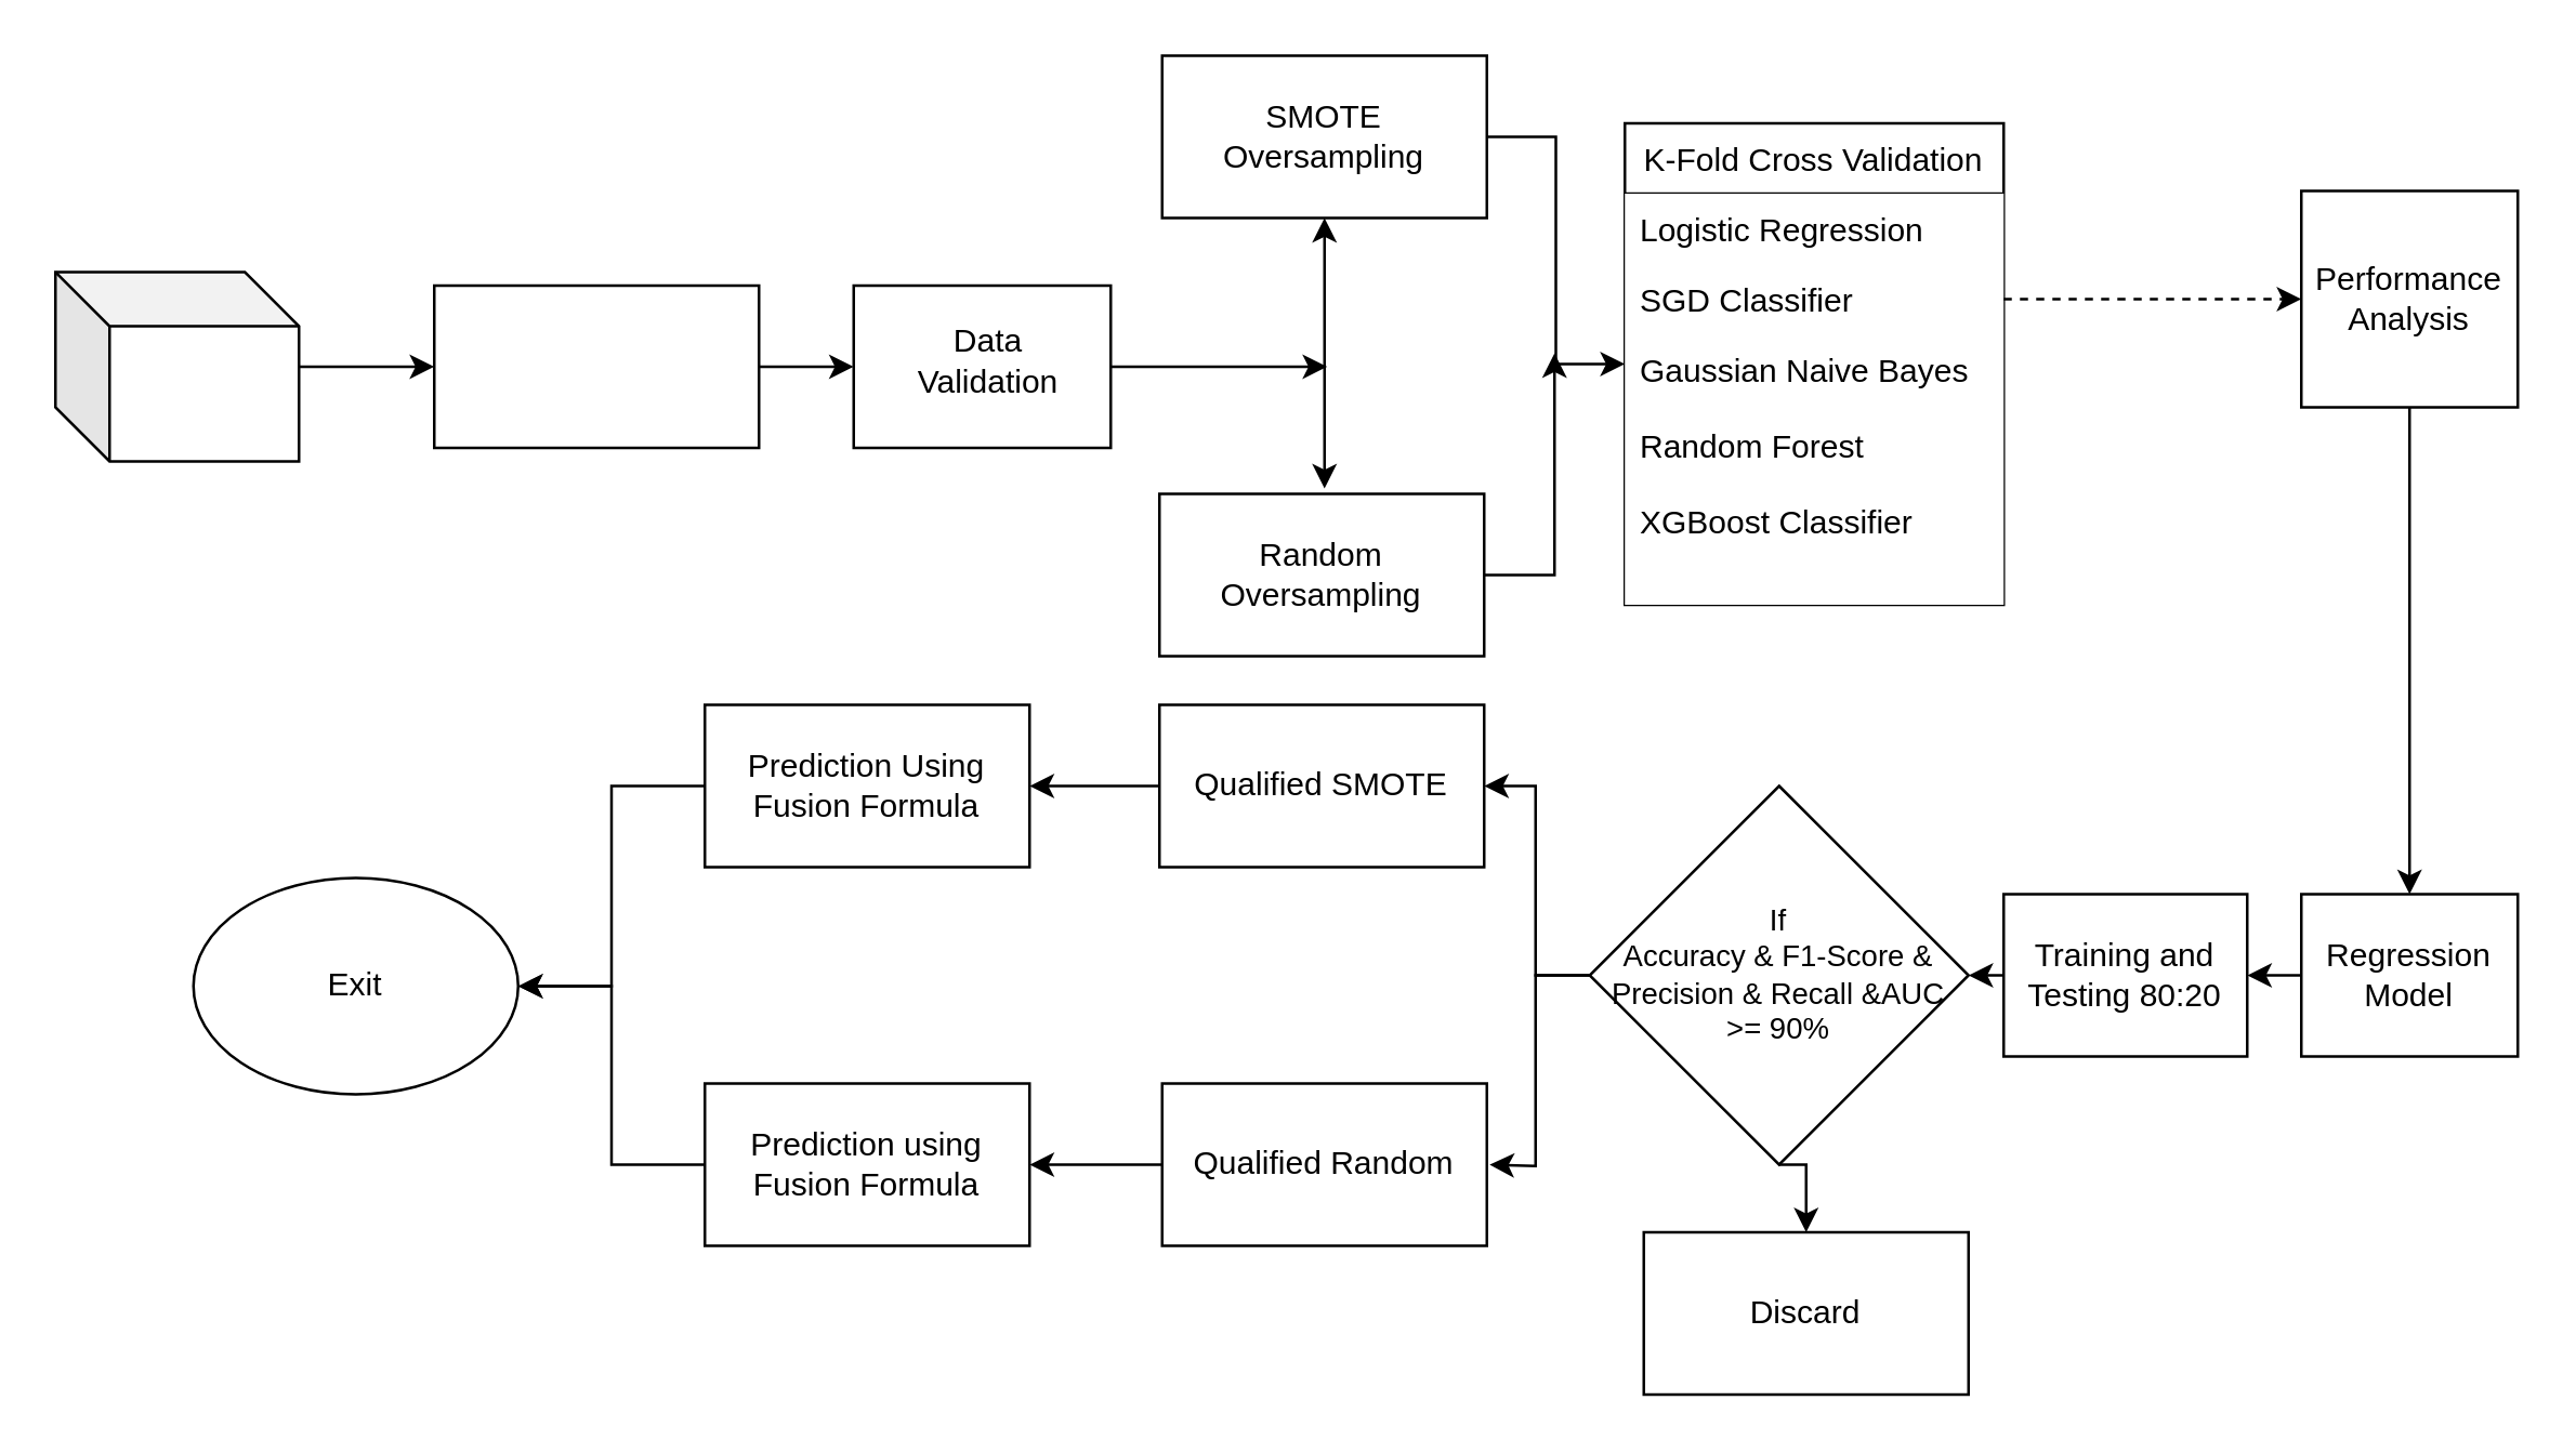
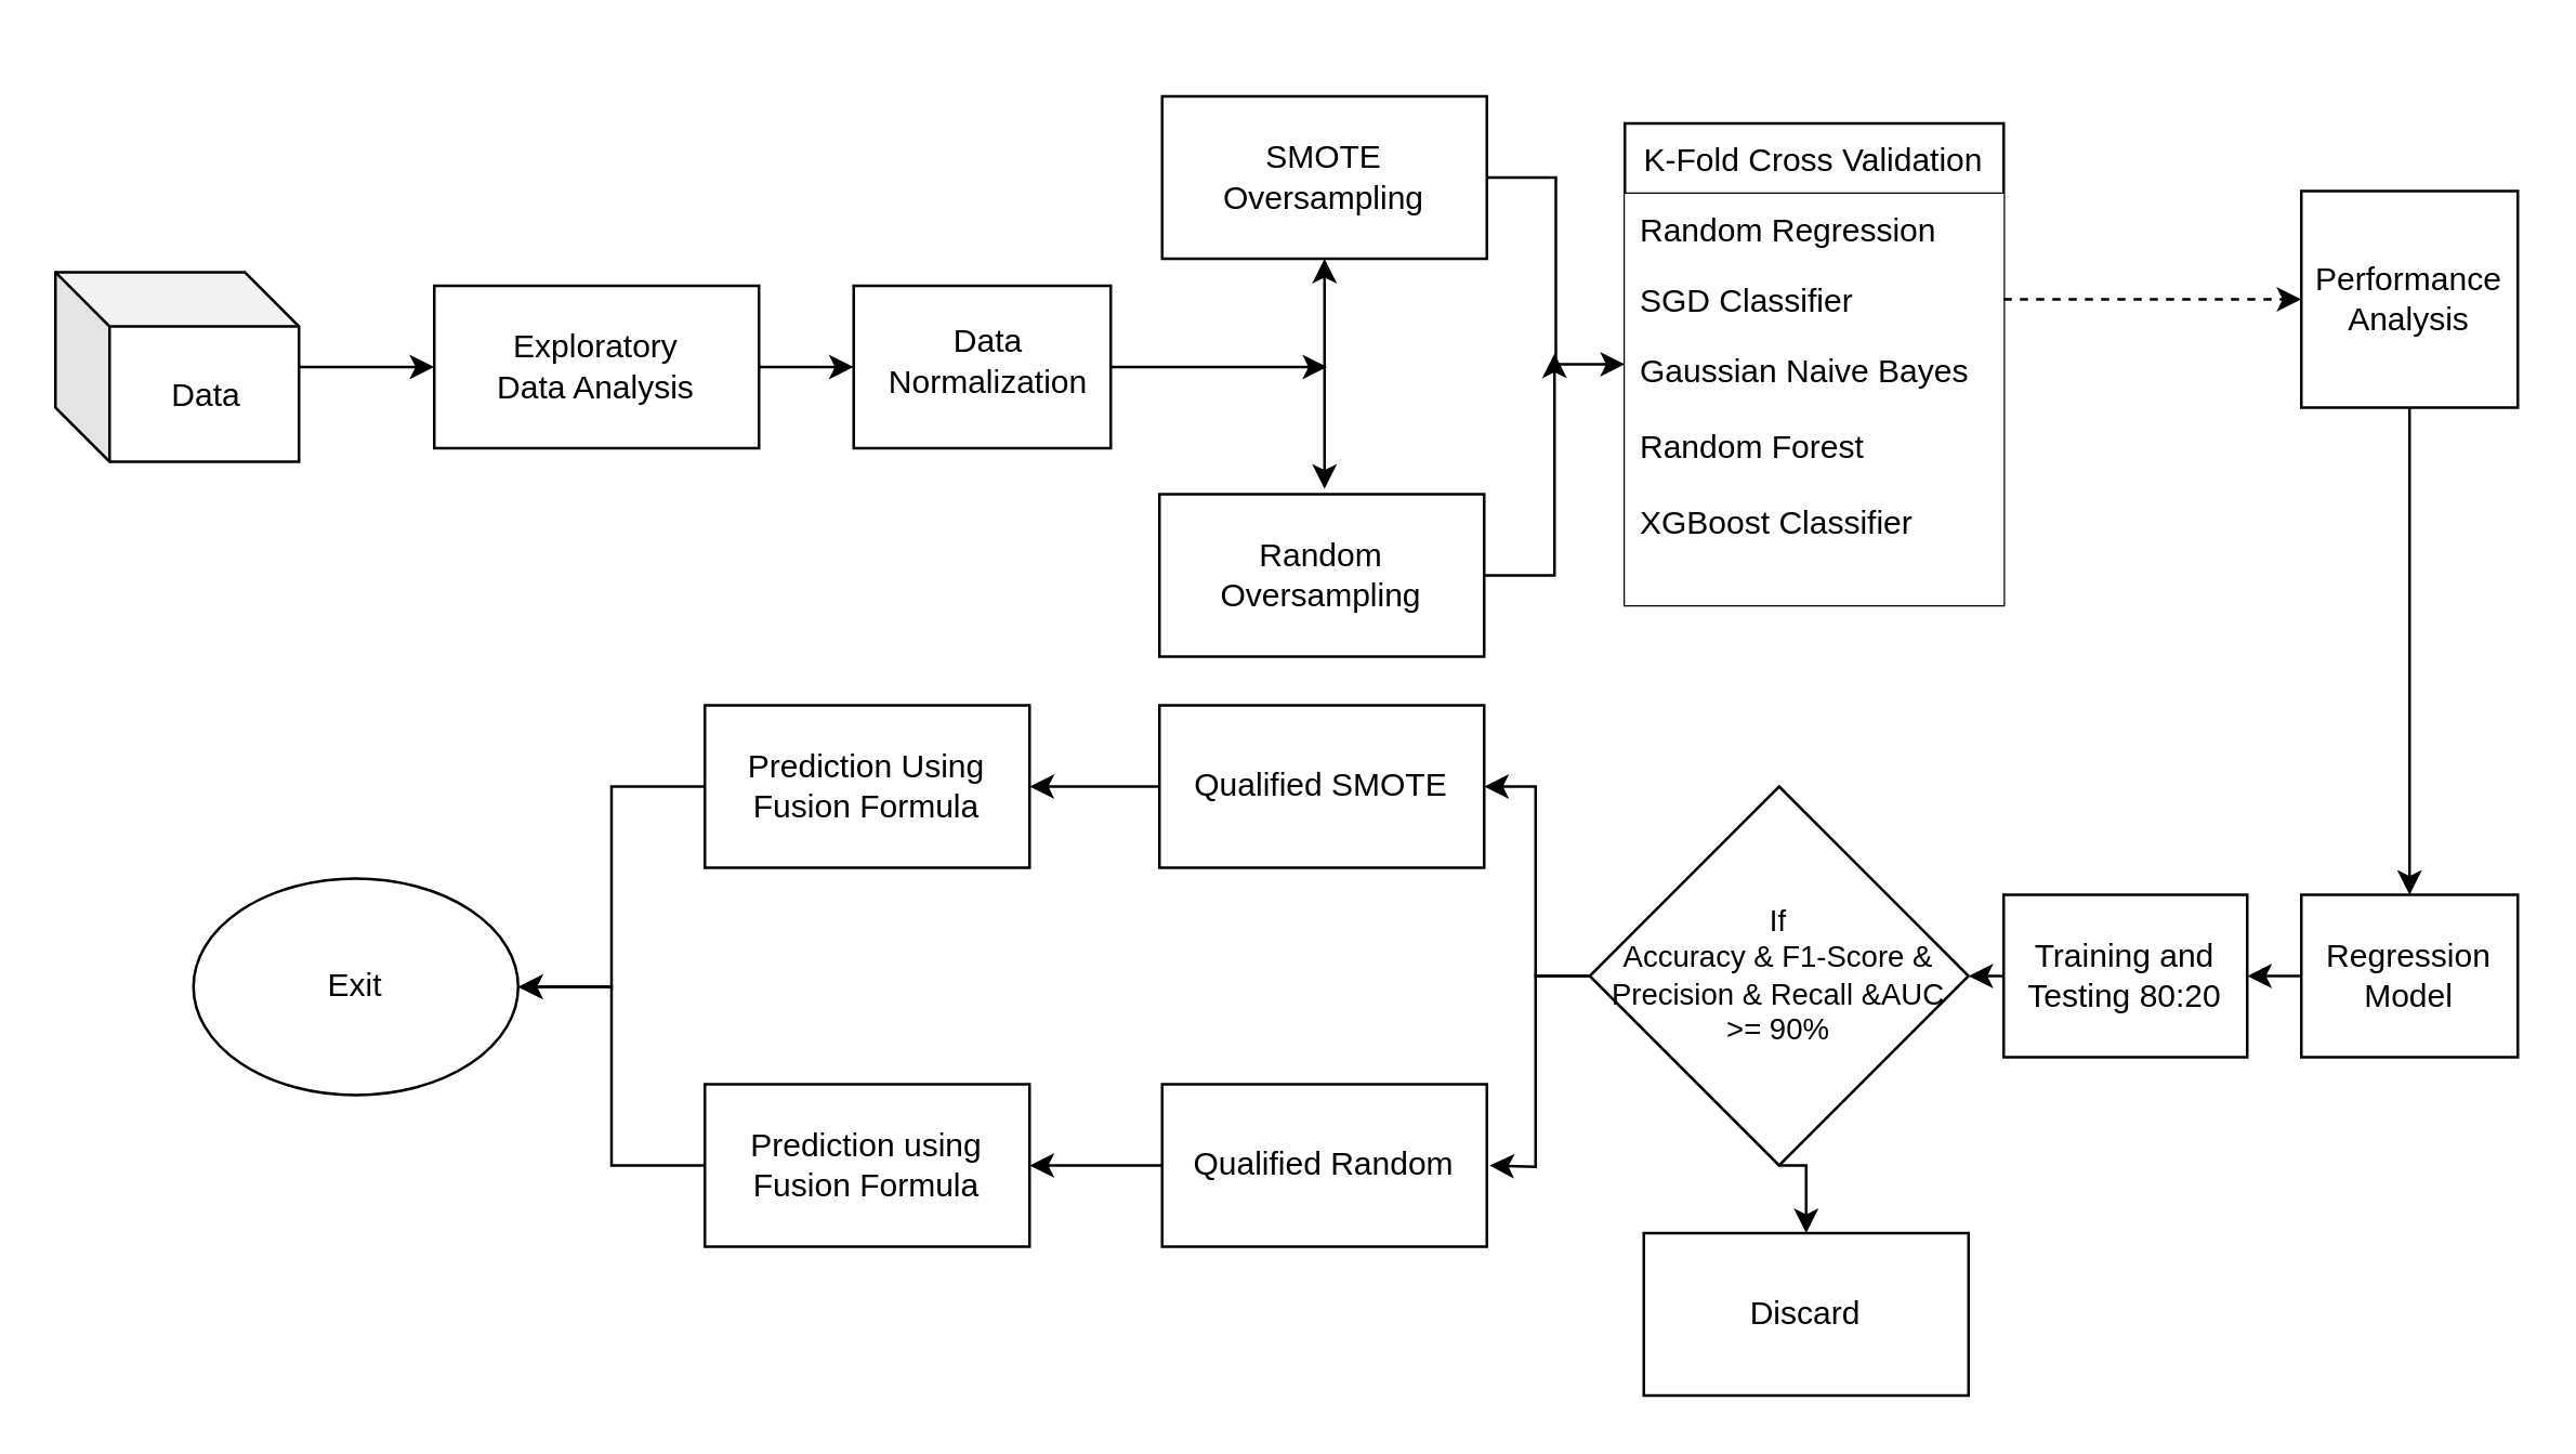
- <mxCell id="12" value="SMOTE Oversampling" style="rounded=0;whiteSpace=wrap;html=1;fontFamily=Helvetica;" parent="1" vertex="1"><mxGeometry x="429" y="20" width="120" height="60" as="geometry" /></mxCell>
+ <mxCell id="12" value="SMOTE Oversampling" style="rounded=0;whiteSpace=wrap;html=1;fontFamily=Helvetica;" parent="1" vertex="1"><mxGeometry x="429" y="35" width="120" height="60" as="geometry" /></mxCell>
- <mxCell id="16" value="Logistic Regression" style="text;align=left;verticalAlign=top;spacingLeft=4;spacingRight=4;overflow=hidden;rotatable=0;points=[[0,0.5],[1,0.5]];portConstraint=eastwest;fillColor=#ffffff;" parent="15" vertex="1"><mxGeometry y="26" width="140" height="26" as="geometry" /></mxCell>
+ <mxCell id="16" value="Random Regression" style="text;align=left;verticalAlign=top;spacingLeft=4;spacingRight=4;overflow=hidden;rotatable=0;points=[[0,0.5],[1,0.5]];portConstraint=eastwest;fillColor=#ffffff;" parent="15" vertex="1"><mxGeometry y="26" width="140" height="26" as="geometry" /></mxCell>
- <mxCell id="10" value="Data Validation" style="text;html=1;strokeColor=none;fillColor=none;align=center;verticalAlign=middle;whiteSpace=wrap;rounded=0;fontFamily=Helvetica;" parent="1" vertex="1"><mxGeometry x="345" y="123" width="40" height="20" as="geometry" /></mxCell>
+ <mxCell id="10" value="Data Normalization" style="text;html=1;strokeColor=none;fillColor=none;align=center;verticalAlign=middle;whiteSpace=wrap;rounded=0;fontFamily=Helvetica;" parent="1" vertex="1"><mxGeometry x="345" y="123" width="40" height="20" as="geometry" /></mxCell>
+ <mxCell id="7" value="Exploratory Data Analysis" style="text;html=1;strokeColor=none;fillColor=none;align=center;verticalAlign=middle;whiteSpace=wrap;rounded=0;fontFamily=Helvetica;" parent="1" vertex="1"><mxGeometry x="180" y="120" width="80" height="30" as="geometry" /></mxCell>
+ <mxCell id="4" value="Data" style="text;html=1;strokeColor=none;fillColor=none;align=center;verticalAlign=middle;whiteSpace=wrap;rounded=0;fontFamily=Helvetica;" parent="1" vertex="1"><mxGeometry x="56" y="131" width="40" height="30" as="geometry" /></mxCell>
